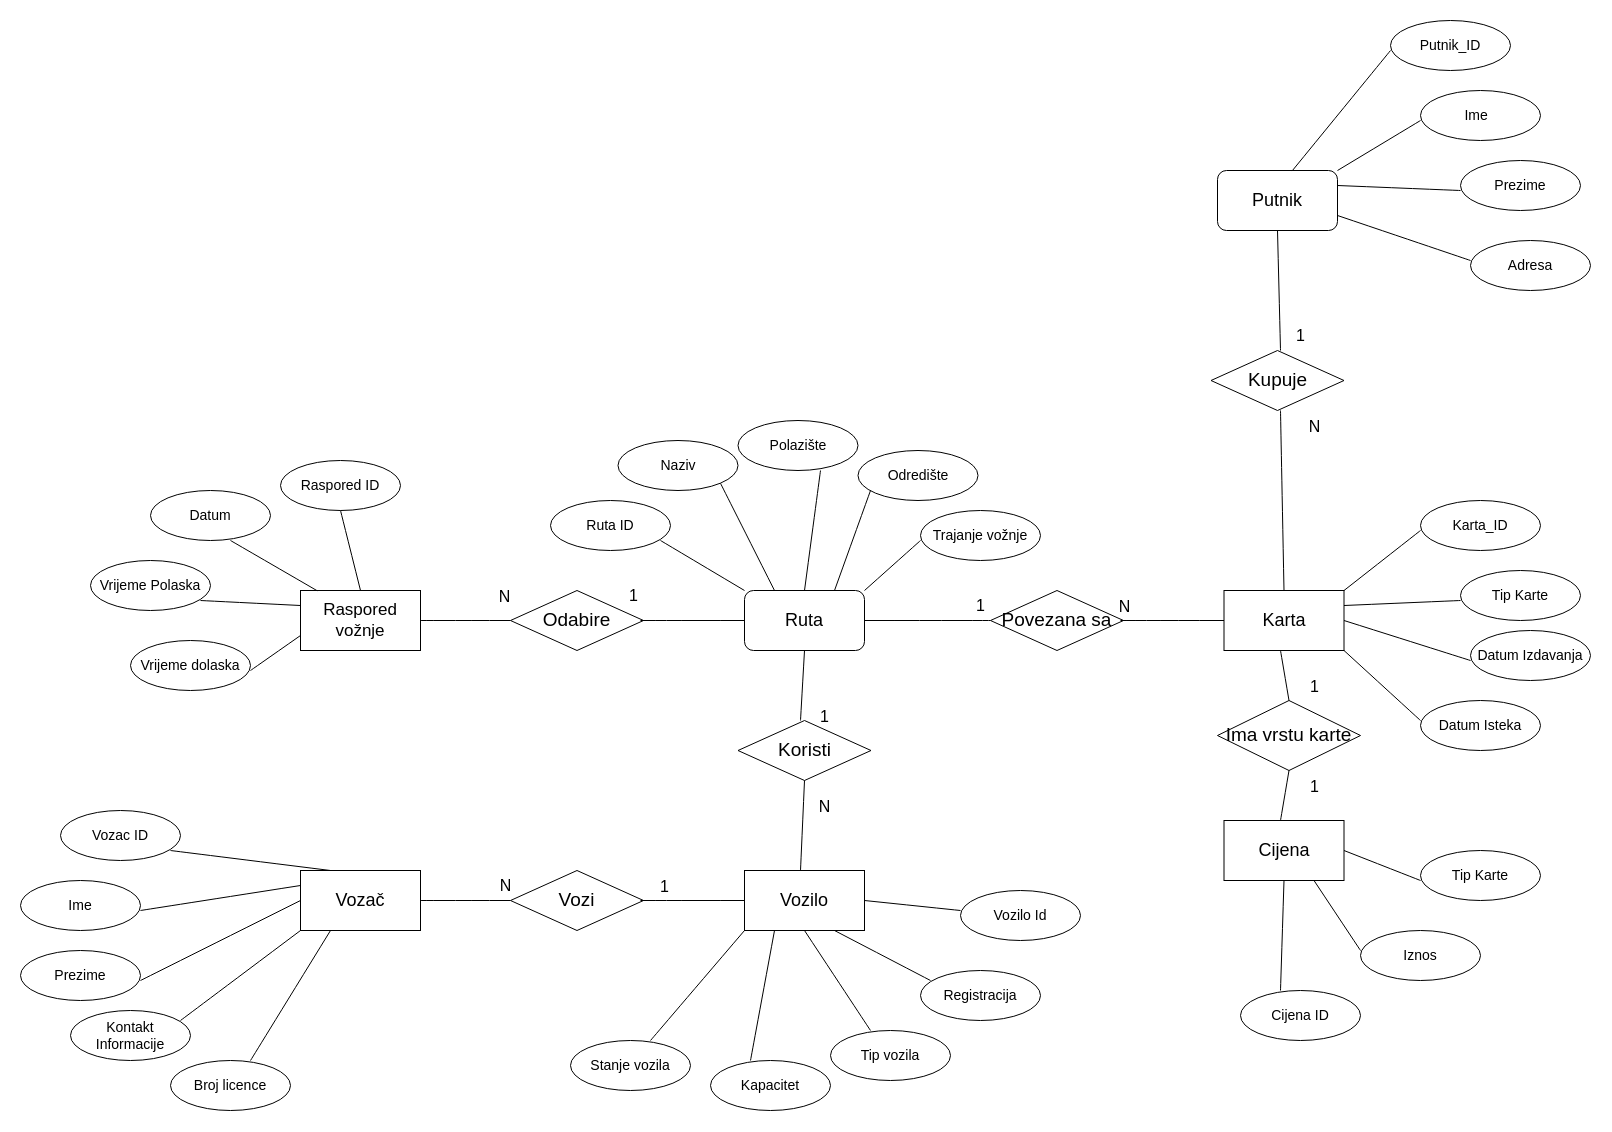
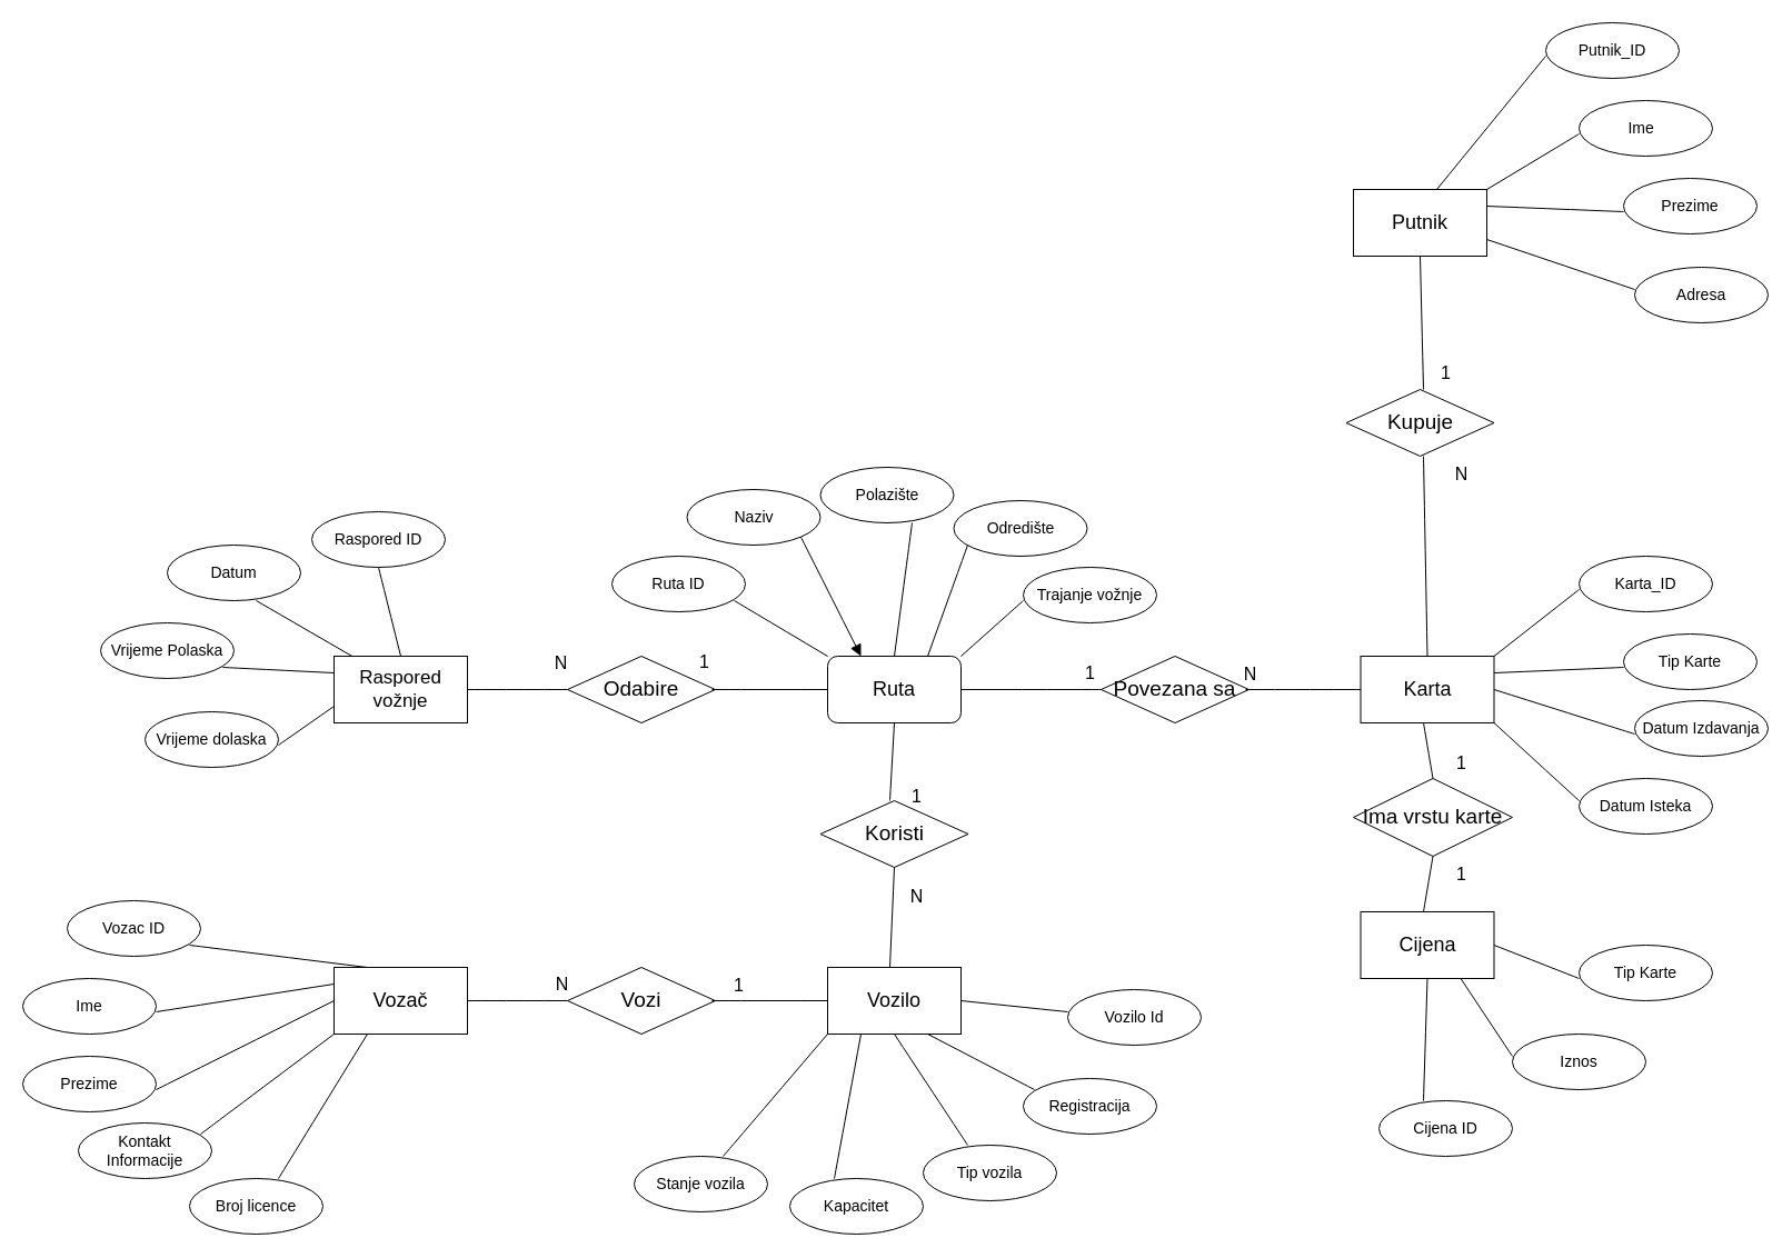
- <mxCell id="5" value="&lt;font style=&quot;font-size: 18px;&quot;&gt;Putnik&lt;/font&gt;" style="whiteSpace=wrap;html=1;rounded=1;" vertex="1" parent="1"><mxGeometry x="1217" y="170" width="120" height="60" as="geometry" /></mxCell>
+ <mxCell id="5" value="&lt;font style=&quot;font-size: 18px;&quot;&gt;Putnik&lt;/font&gt;" style="rounded=0;whiteSpace=wrap;html=1;" vertex="1" parent="1"><mxGeometry x="1217" y="170" width="120" height="60" as="geometry" /></mxCell>
- <mxCell id="65" value="" style="endArrow=none;html=1;rounded=0;fontSize=12;startSize=8;endSize=8;curved=1;entryX=0.25;entryY=0;entryDx=0;entryDy=0;exitX=1;exitY=1;exitDx=0;exitDy=0;" edge="1" parent="1" source="28" target="2"><mxGeometry width="50" height="50" relative="1" as="geometry"><mxPoint x="730" y="470" as="sourcePoint" /><mxPoint x="780" y="420" as="targetPoint" /></mxGeometry></mxCell>
+ <mxCell id="65" value="" style="endArrow=block;html=1;rounded=0;fontSize=12;startSize=8;endSize=8;curved=1;entryX=0.25;entryY=0;entryDx=0;entryDy=0;exitX=1;exitY=1;exitDx=0;exitDy=0;" edge="1" parent="1" source="28" target="2"><mxGeometry width="50" height="50" relative="1" as="geometry"><mxPoint x="730" y="470" as="sourcePoint" /><mxPoint x="780" y="420" as="targetPoint" /></mxGeometry></mxCell>
